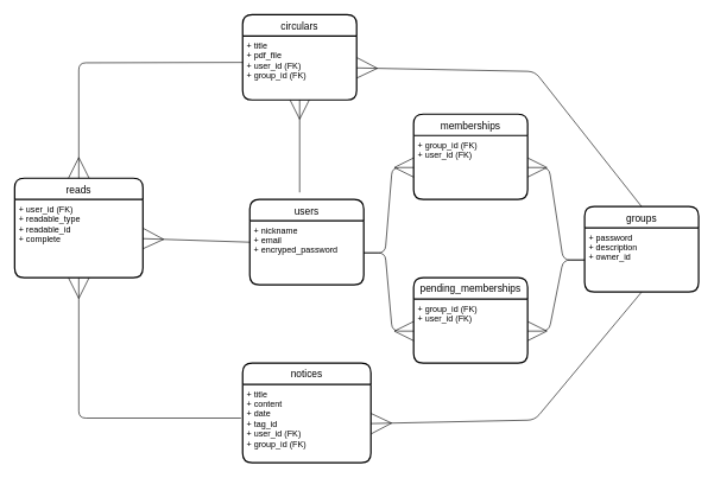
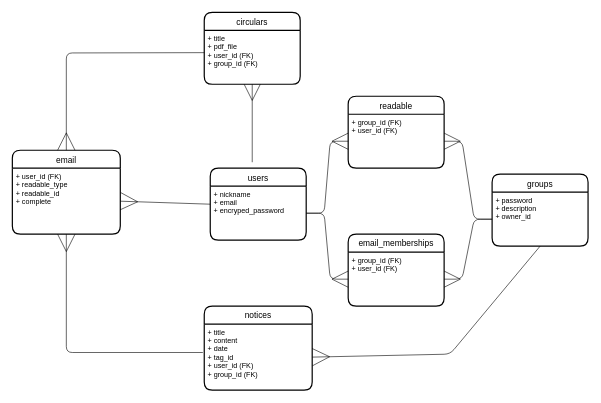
- <mxCell id="18" value="memberships" style="swimlane;childLayout=stackLayout;horizontal=1;startSize=30;horizontalStack=0;rounded=1;fontSize=14;fontStyle=0;strokeWidth=2;resizeParent=0;resizeLast=1;shadow=0;dashed=0;align=center;" parent="1" vertex="1"><mxGeometry x="580" y="160" width="160" height="120" as="geometry" /></mxCell>
+ <mxCell id="18" value="readable" style="swimlane;childLayout=stackLayout;horizontal=1;startSize=30;horizontalStack=0;rounded=1;fontSize=14;fontStyle=0;strokeWidth=2;resizeParent=0;resizeLast=1;shadow=0;dashed=0;align=center;" parent="1" vertex="1"><mxGeometry x="580" y="160" width="160" height="120" as="geometry" /></mxCell>
- <mxCell id="12" value="" style="fontSize=12;html=1;endArrow=ERmany;entryX=1;entryY=0.5;entryDx=0;entryDy=0;exitX=0.5;exitY=0;exitDx=0;exitDy=0;startSize=33;endSize=27;" parent="1" source="4" target="9" edge="1"><mxGeometry width="100" height="100" relative="1" as="geometry"><mxPoint x="680" y="170" as="sourcePoint" /><mxPoint x="530" y="270" as="targetPoint" /><Array as="points"><mxPoint x="750" y="100" /></Array></mxGeometry></mxCell>
- <mxCell id="13" value="reads" style="swimlane;childLayout=stackLayout;horizontal=1;startSize=30;horizontalStack=0;rounded=1;fontSize=14;fontStyle=0;strokeWidth=2;resizeParent=0;resizeLast=1;shadow=0;dashed=0;align=center;" parent="1" vertex="1"><mxGeometry x="20" y="250" width="180" height="140" as="geometry" /></mxCell>
+ <mxCell id="13" value="email" style="swimlane;childLayout=stackLayout;horizontal=1;startSize=30;horizontalStack=0;rounded=1;fontSize=14;fontStyle=0;strokeWidth=2;resizeParent=0;resizeLast=1;shadow=0;dashed=0;align=center;" parent="1" vertex="1"><mxGeometry x="20" y="250" width="180" height="140" as="geometry" /></mxCell>
- <mxCell id="22" value="pending_memberships" style="swimlane;childLayout=stackLayout;horizontal=1;startSize=30;horizontalStack=0;rounded=1;fontSize=14;fontStyle=0;strokeWidth=2;resizeParent=0;resizeLast=1;shadow=0;dashed=0;align=center;" parent="1" vertex="1"><mxGeometry x="580" y="390" width="160" height="120" as="geometry" /></mxCell>
+ <mxCell id="22" value="email_memberships" style="swimlane;childLayout=stackLayout;horizontal=1;startSize=30;horizontalStack=0;rounded=1;fontSize=14;fontStyle=0;strokeWidth=2;resizeParent=0;resizeLast=1;shadow=0;dashed=0;align=center;" parent="1" vertex="1"><mxGeometry x="580" y="390" width="160" height="120" as="geometry" /></mxCell>
